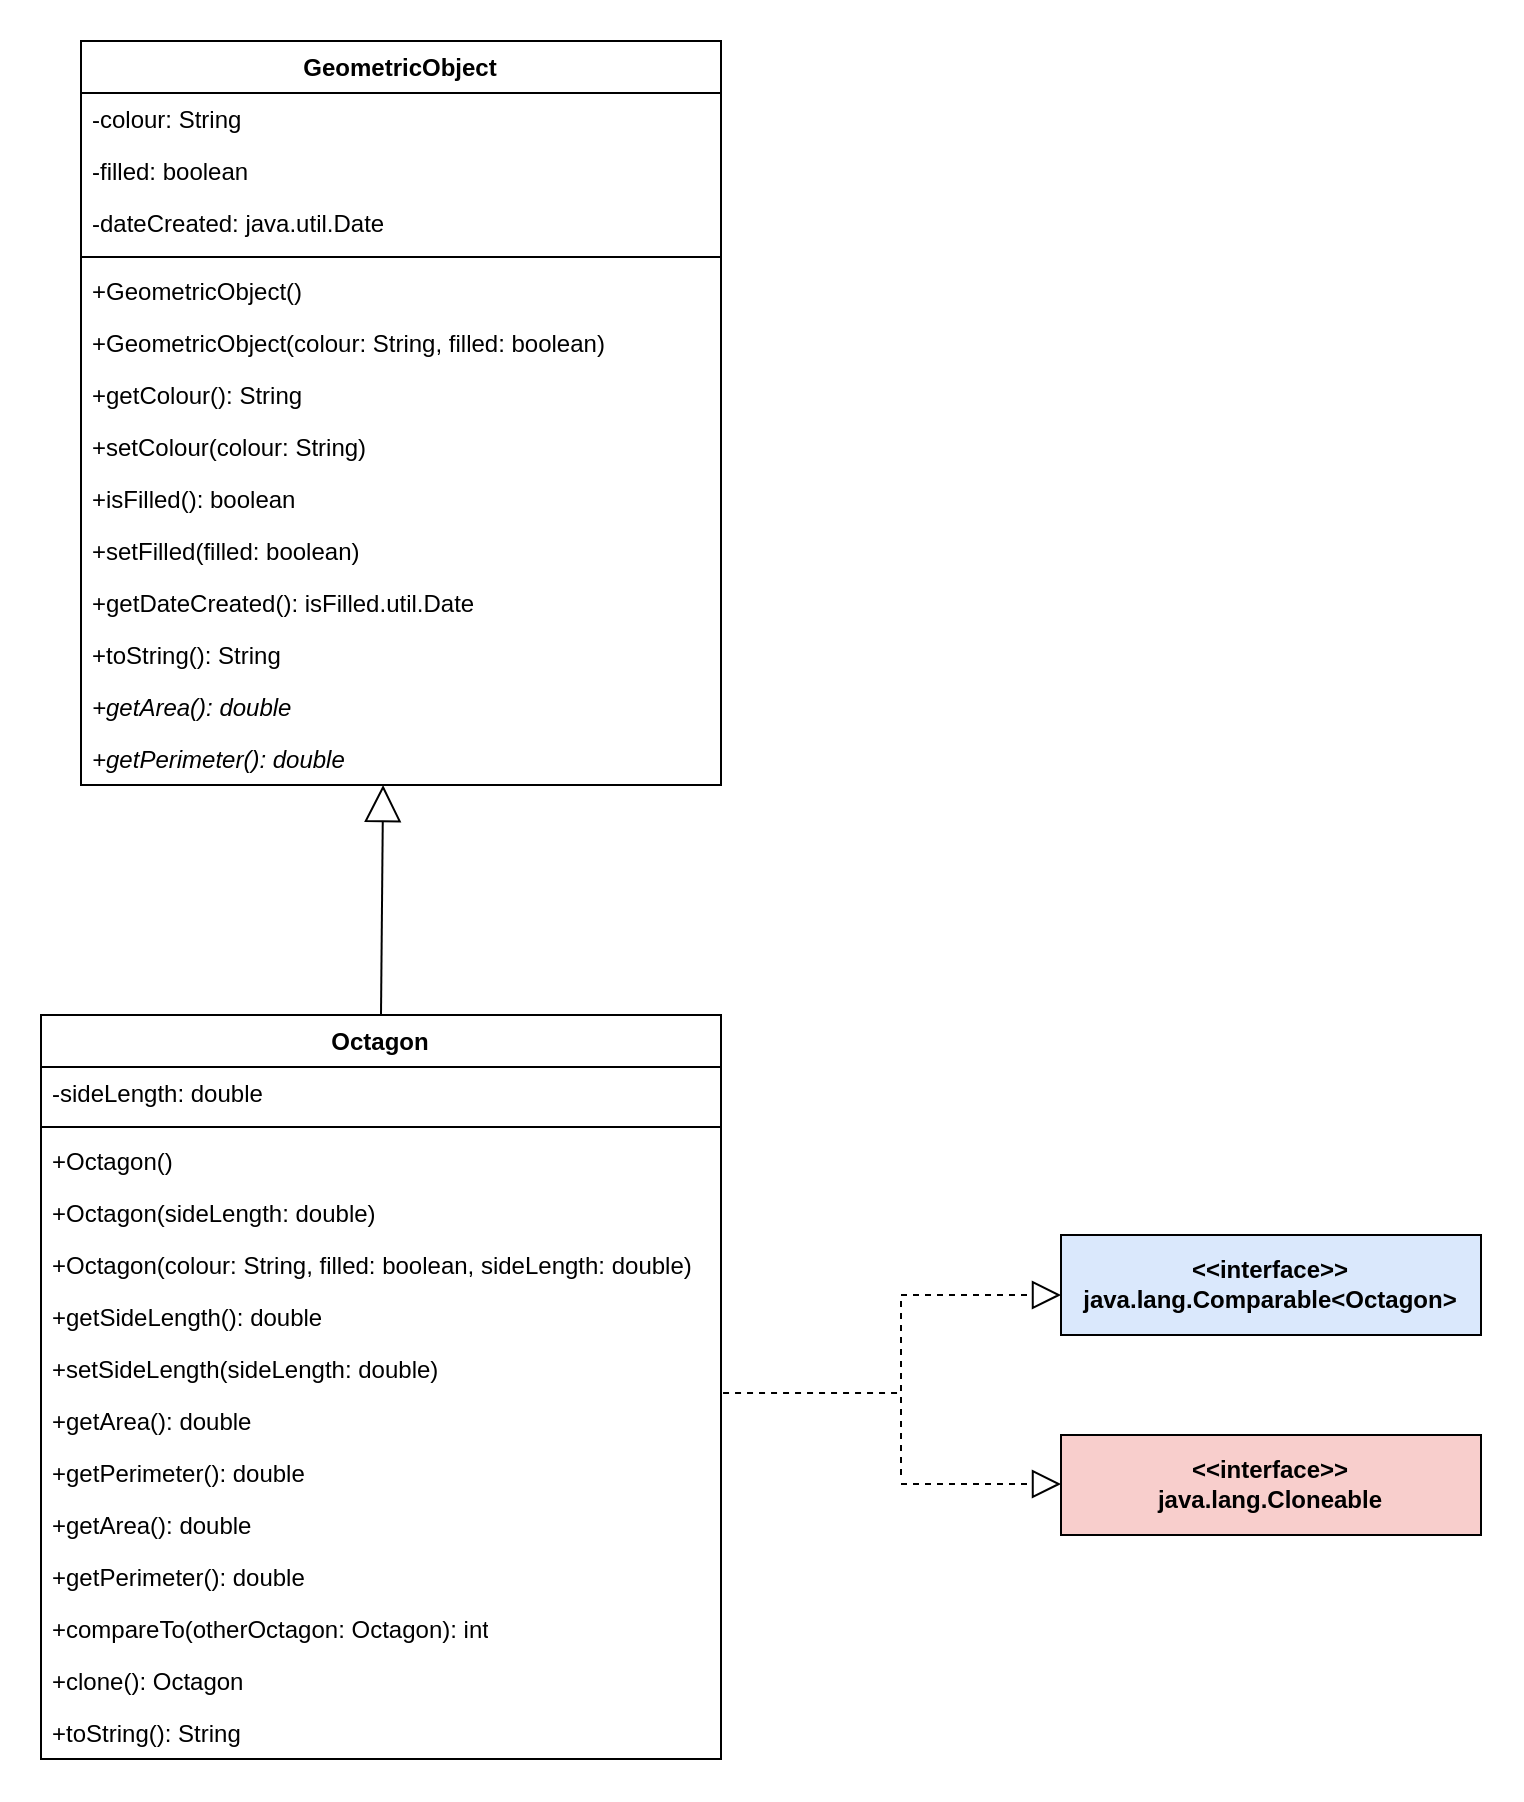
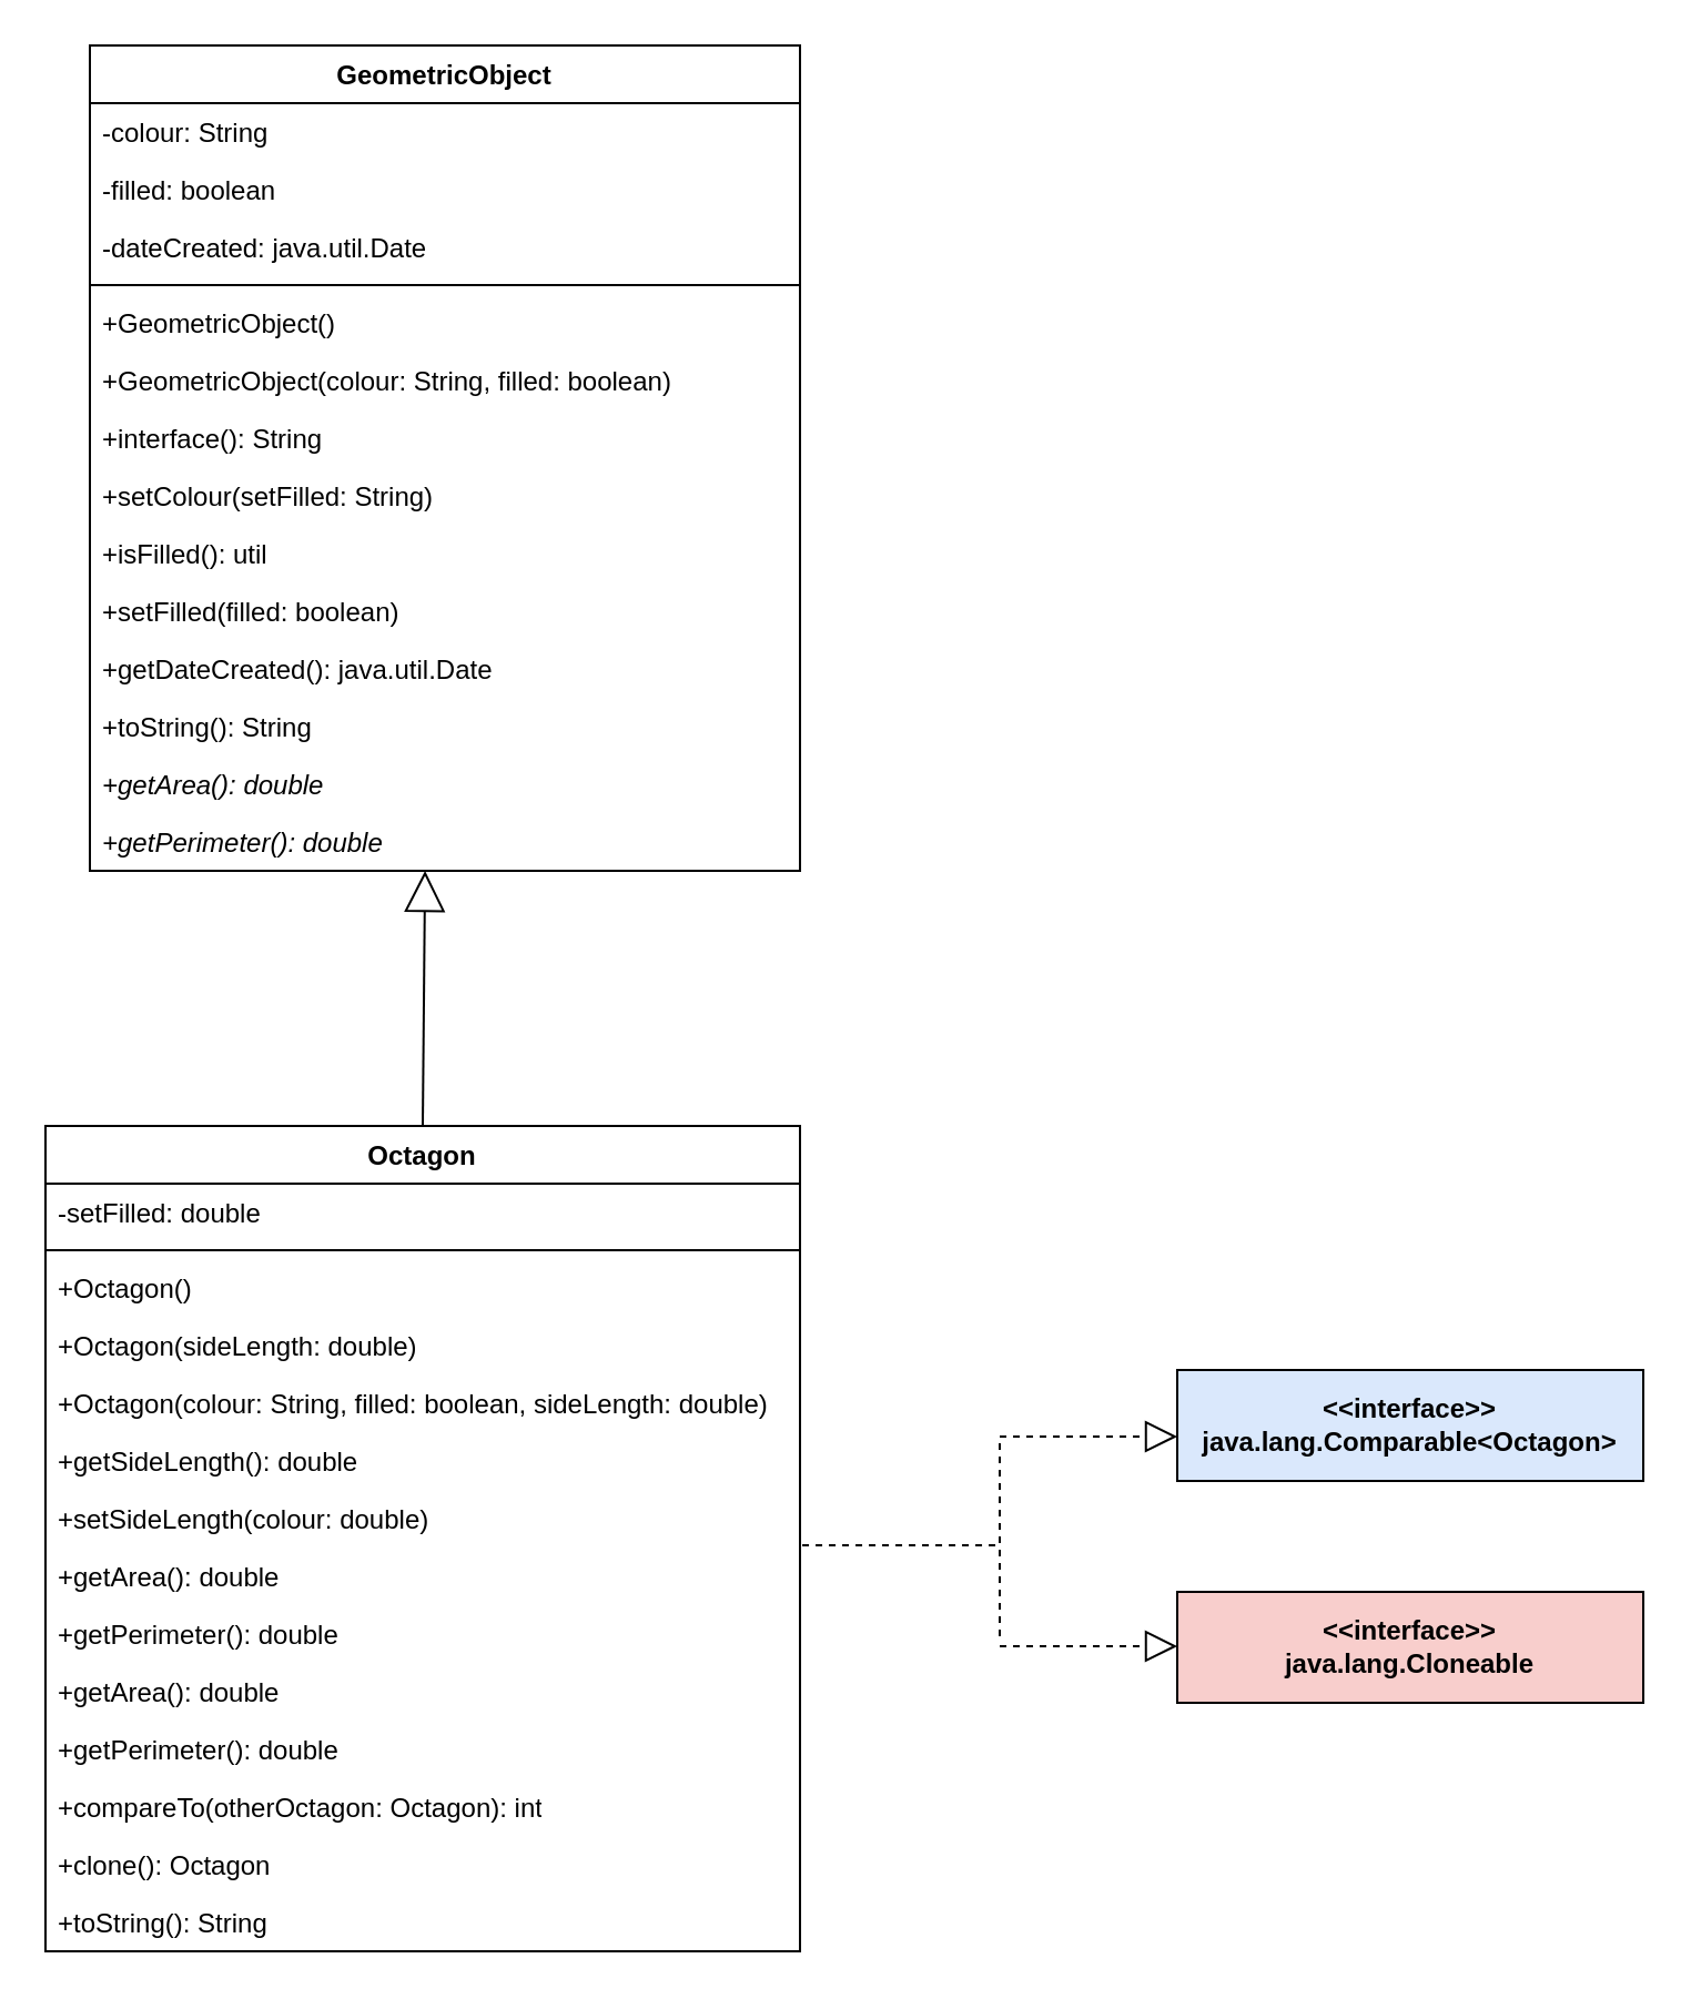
- <mxCell id="9" value="+getColour(): String" style="text;strokeColor=none;fillColor=none;align=left;verticalAlign=top;spacingLeft=4;spacingRight=4;overflow=hidden;rotatable=0;points=[[0,0.5],[1,0.5]];portConstraint=eastwest;whiteSpace=wrap;html=1;" vertex="1" parent="2"><mxGeometry y="164" width="320" height="26" as="geometry" /></mxCell>
+ <mxCell id="9" value="+interface(): String" style="text;strokeColor=none;fillColor=none;align=left;verticalAlign=top;spacingLeft=4;spacingRight=4;overflow=hidden;rotatable=0;points=[[0,0.5],[1,0.5]];portConstraint=eastwest;whiteSpace=wrap;html=1;" vertex="1" parent="2"><mxGeometry y="164" width="320" height="26" as="geometry" /></mxCell>
- <mxCell id="10" value="+setColour(colour: String)" style="text;strokeColor=none;fillColor=none;align=left;verticalAlign=top;spacingLeft=4;spacingRight=4;overflow=hidden;rotatable=0;points=[[0,0.5],[1,0.5]];portConstraint=eastwest;whiteSpace=wrap;html=1;" vertex="1" parent="2"><mxGeometry y="190" width="320" height="26" as="geometry" /></mxCell>
+ <mxCell id="10" value="+setColour(setFilled: String)" style="text;strokeColor=none;fillColor=none;align=left;verticalAlign=top;spacingLeft=4;spacingRight=4;overflow=hidden;rotatable=0;points=[[0,0.5],[1,0.5]];portConstraint=eastwest;whiteSpace=wrap;html=1;" vertex="1" parent="2"><mxGeometry y="190" width="320" height="26" as="geometry" /></mxCell>
- <mxCell id="11" value="+isFilled(): boolean" style="text;strokeColor=none;fillColor=none;align=left;verticalAlign=top;spacingLeft=4;spacingRight=4;overflow=hidden;rotatable=0;points=[[0,0.5],[1,0.5]];portConstraint=eastwest;whiteSpace=wrap;html=1;" vertex="1" parent="2"><mxGeometry y="216" width="320" height="26" as="geometry" /></mxCell>
+ <mxCell id="11" value="+isFilled(): util" style="text;strokeColor=none;fillColor=none;align=left;verticalAlign=top;spacingLeft=4;spacingRight=4;overflow=hidden;rotatable=0;points=[[0,0.5],[1,0.5]];portConstraint=eastwest;whiteSpace=wrap;html=1;" vertex="1" parent="2"><mxGeometry y="216" width="320" height="26" as="geometry" /></mxCell>
- <mxCell id="13" value="+getDateCreated(): isFilled.util.Date" style="text;strokeColor=none;fillColor=none;align=left;verticalAlign=top;spacingLeft=4;spacingRight=4;overflow=hidden;rotatable=0;points=[[0,0.5],[1,0.5]];portConstraint=eastwest;whiteSpace=wrap;html=1;" vertex="1" parent="2"><mxGeometry y="268" width="320" height="26" as="geometry" /></mxCell>
+ <mxCell id="13" value="+getDateCreated(): java.util.Date" style="text;strokeColor=none;fillColor=none;align=left;verticalAlign=top;spacingLeft=4;spacingRight=4;overflow=hidden;rotatable=0;points=[[0,0.5],[1,0.5]];portConstraint=eastwest;whiteSpace=wrap;html=1;" vertex="1" parent="2"><mxGeometry y="268" width="320" height="26" as="geometry" /></mxCell>
- <mxCell id="18" value="-sideLength: double" style="text;strokeColor=none;fillColor=none;align=left;verticalAlign=top;spacingLeft=4;spacingRight=4;overflow=hidden;rotatable=0;points=[[0,0.5],[1,0.5]];portConstraint=eastwest;whiteSpace=wrap;html=1;" vertex="1" parent="17"><mxGeometry y="26" width="340" height="26" as="geometry" /></mxCell>
+ <mxCell id="18" value="-setFilled: double" style="text;strokeColor=none;fillColor=none;align=left;verticalAlign=top;spacingLeft=4;spacingRight=4;overflow=hidden;rotatable=0;points=[[0,0.5],[1,0.5]];portConstraint=eastwest;whiteSpace=wrap;html=1;" vertex="1" parent="17"><mxGeometry y="26" width="340" height="26" as="geometry" /></mxCell>
- <mxCell id="24" value="+setSideLength(sideLength: double)" style="text;strokeColor=none;fillColor=none;align=left;verticalAlign=top;spacingLeft=4;spacingRight=4;overflow=hidden;rotatable=0;points=[[0,0.5],[1,0.5]];portConstraint=eastwest;whiteSpace=wrap;html=1;" vertex="1" parent="17"><mxGeometry y="164" width="340" height="26" as="geometry" /></mxCell>
+ <mxCell id="24" value="+setSideLength(colour: double)" style="text;strokeColor=none;fillColor=none;align=left;verticalAlign=top;spacingLeft=4;spacingRight=4;overflow=hidden;rotatable=0;points=[[0,0.5],[1,0.5]];portConstraint=eastwest;whiteSpace=wrap;html=1;" vertex="1" parent="17"><mxGeometry y="164" width="340" height="26" as="geometry" /></mxCell>
